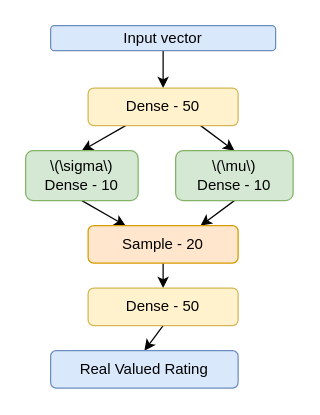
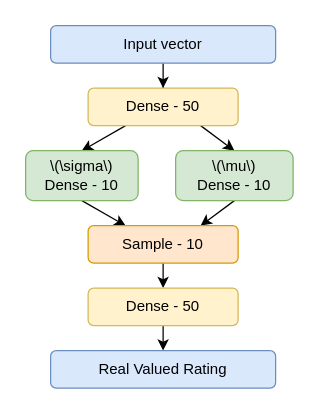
- <mxCell id="3" value="Input vector" style="rounded=1;whiteSpace=wrap;html=1;fillColor=#dae8fc;strokeColor=#6c8ebf;" vertex="1" parent="1"><mxGeometry x="40" y="20" width="180" height="20" as="geometry" /></mxCell>
+ <mxCell id="3" value="Input vector" style="rounded=1;whiteSpace=wrap;html=1;fillColor=#dae8fc;strokeColor=#6c8ebf;" vertex="1" parent="1"><mxGeometry x="40" y="20" width="180" height="30" as="geometry" /></mxCell>
- <mxCell id="12" value="Sample - 20" style="rounded=1;whiteSpace=wrap;html=1;fillColor=#ffe6cc;strokeColor=#d79b00;" vertex="1" parent="1"><mxGeometry x="70" y="180" width="120" height="30" as="geometry" /></mxCell>
+ <mxCell id="12" value="Sample - 10" style="rounded=1;whiteSpace=wrap;html=1;fillColor=#ffe6cc;strokeColor=#d79b00;" vertex="1" parent="1"><mxGeometry x="70" y="180" width="120" height="30" as="geometry" /></mxCell>
- <mxCell id="15" value="Real Valued Rating" style="rounded=1;whiteSpace=wrap;html=1;fillColor=#dae8fc;strokeColor=#6c8ebf;" vertex="1" parent="1"><mxGeometry x="40" y="280" width="150" height="30" as="geometry" /></mxCell>
+ <mxCell id="15" value="Real Valued Rating" style="rounded=1;whiteSpace=wrap;html=1;fillColor=#dae8fc;strokeColor=#6c8ebf;" vertex="1" parent="1"><mxGeometry x="40" y="280" width="180" height="30" as="geometry" /></mxCell>
